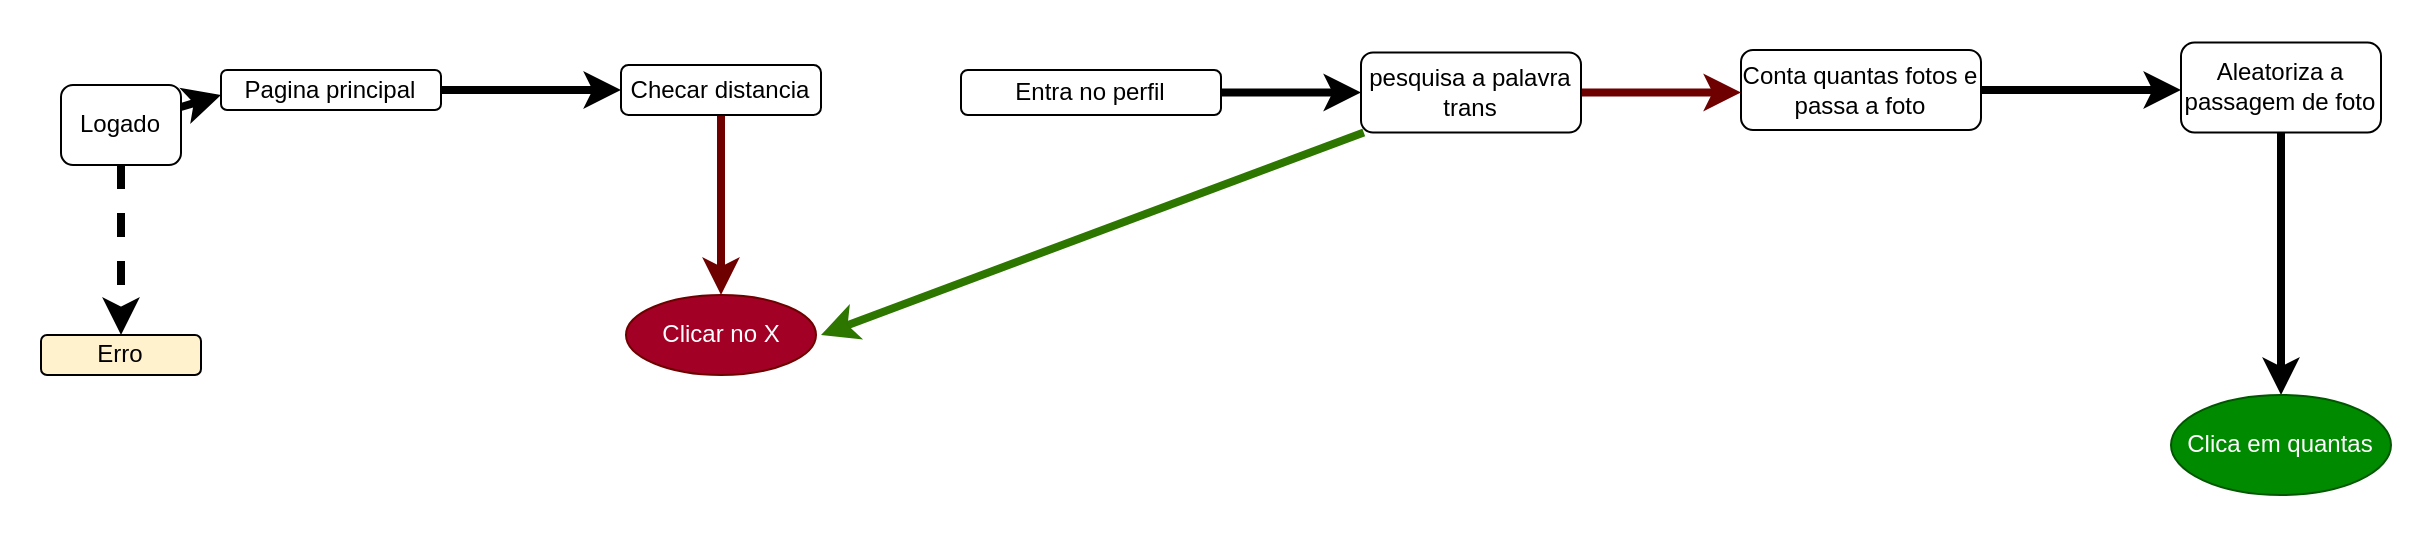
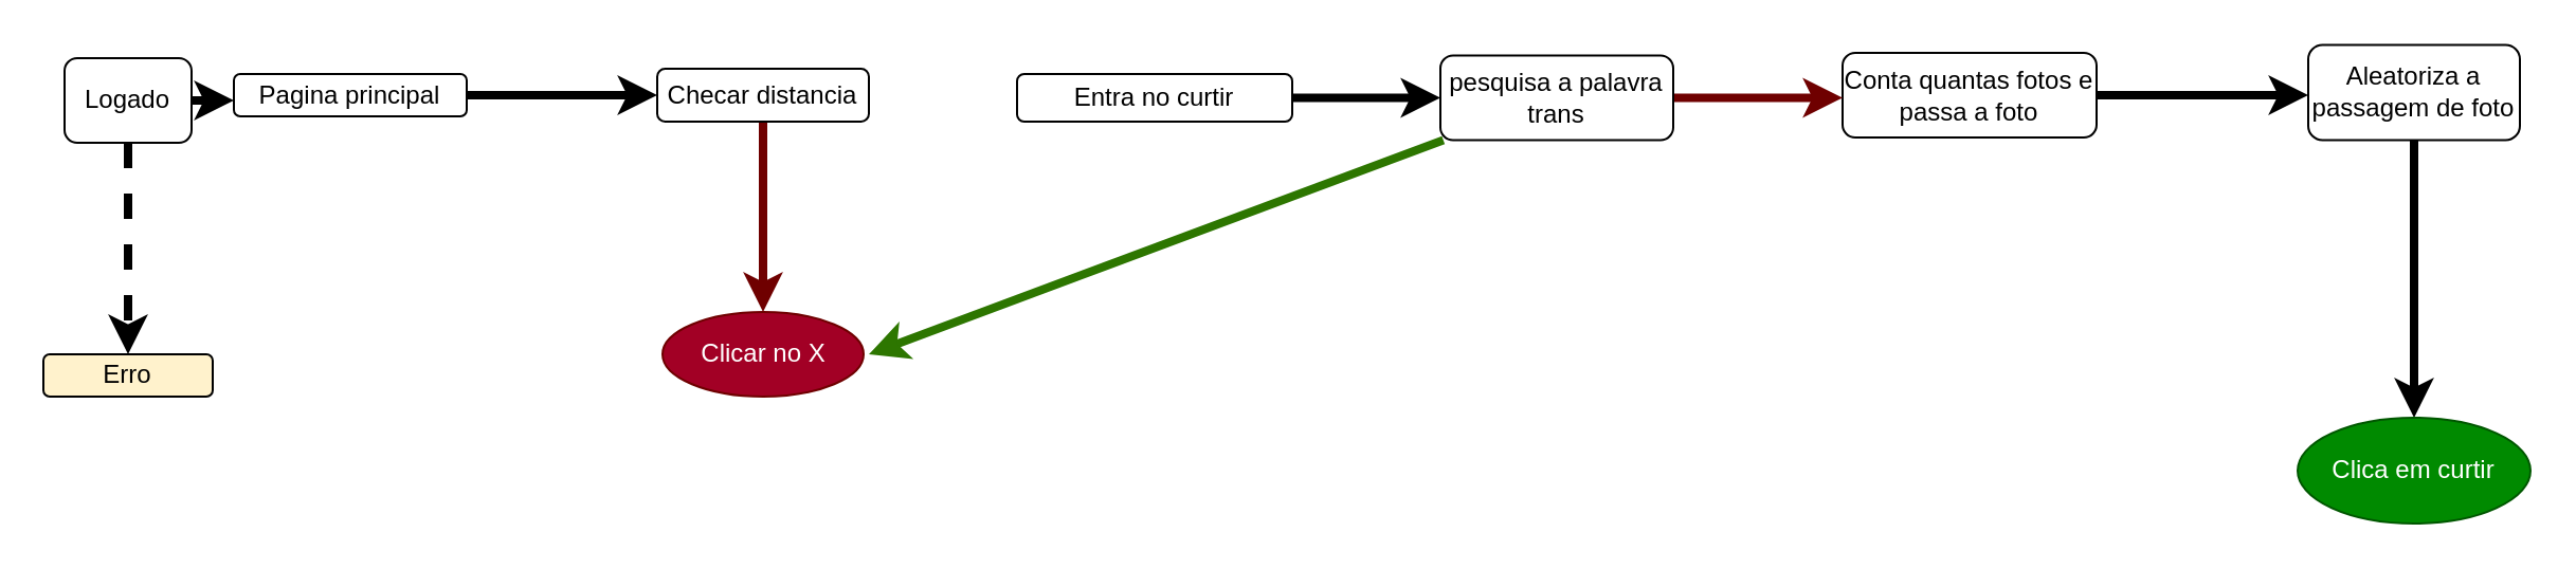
- <mxCell id="11" value="Entra no perfil" style="rounded=1;whiteSpace=wrap;html=1;" vertex="1" parent="1"><mxGeometry x="480" y="34.5" width="130" height="22.5" as="geometry" /></mxCell>
+ <mxCell id="11" value="Entra no curtir" style="rounded=1;whiteSpace=wrap;html=1;" vertex="1" parent="1"><mxGeometry x="480" y="34.5" width="130" height="22.5" as="geometry" /></mxCell>
- <mxCell id="4" value="Logado" style="rounded=1;whiteSpace=wrap;html=1;" parent="1" vertex="1"><mxGeometry x="30" y="42" width="60" height="40" as="geometry" /></mxCell>
+ <mxCell id="4" value="Logado" style="rounded=1;whiteSpace=wrap;html=1;" parent="1" vertex="1"><mxGeometry y="27" width="60" height="40" as="geometry" x="30" /></mxCell>
- <mxCell id="20" value="Clica em quantas" style="ellipse;whiteSpace=wrap;html=1;fillColor=#008a00;fontColor=#ffffff;strokeColor=#005700;" vertex="1" parent="1"><mxGeometry x="1085" y="197" width="110" height="50" as="geometry" /></mxCell>
+ <mxCell id="20" value="Clica em curtir" style="ellipse;whiteSpace=wrap;html=1;fillColor=#008a00;fontColor=#ffffff;strokeColor=#005700;" vertex="1" parent="1"><mxGeometry x="1085" y="197" width="110" height="50" as="geometry" /></mxCell>
